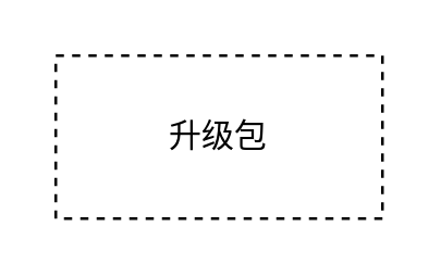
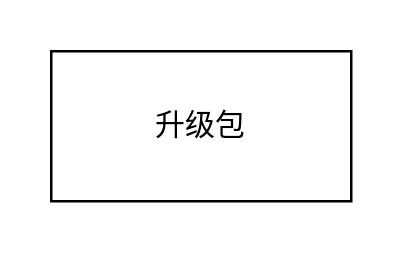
- <mxCell id="2" value="升级包" style="rounded=0;whiteSpace=wrap;html=1;dashed=1;" vertex="1" parent="1"><mxGeometry x="20" y="20" width="120" height="60" as="geometry" /></mxCell>
+ <mxCell id="2" value="升级包" style="rounded=0;whiteSpace=wrap;html=1;" vertex="1" parent="1"><mxGeometry x="20" y="20" width="120" height="60" as="geometry" /></mxCell>
